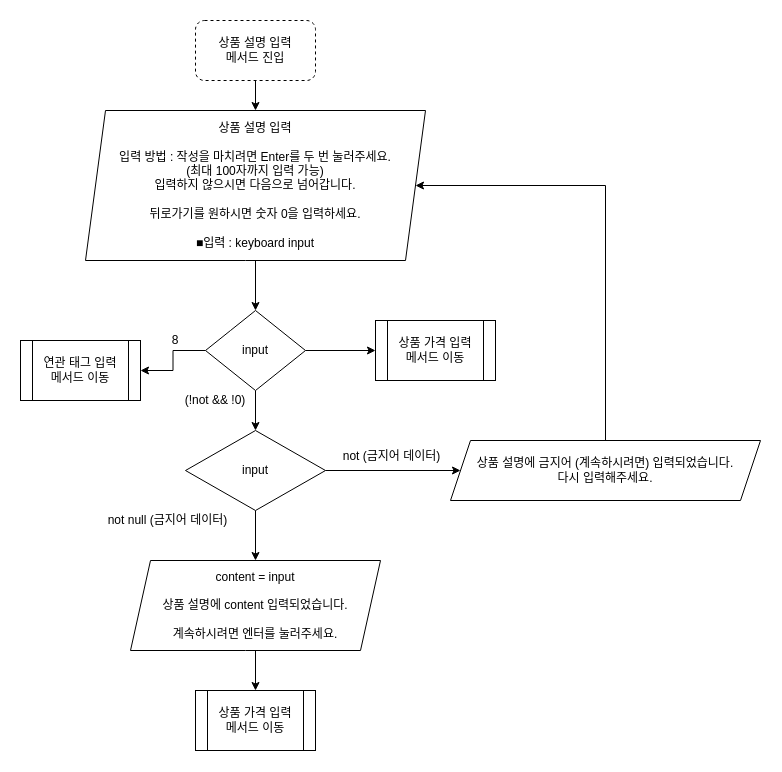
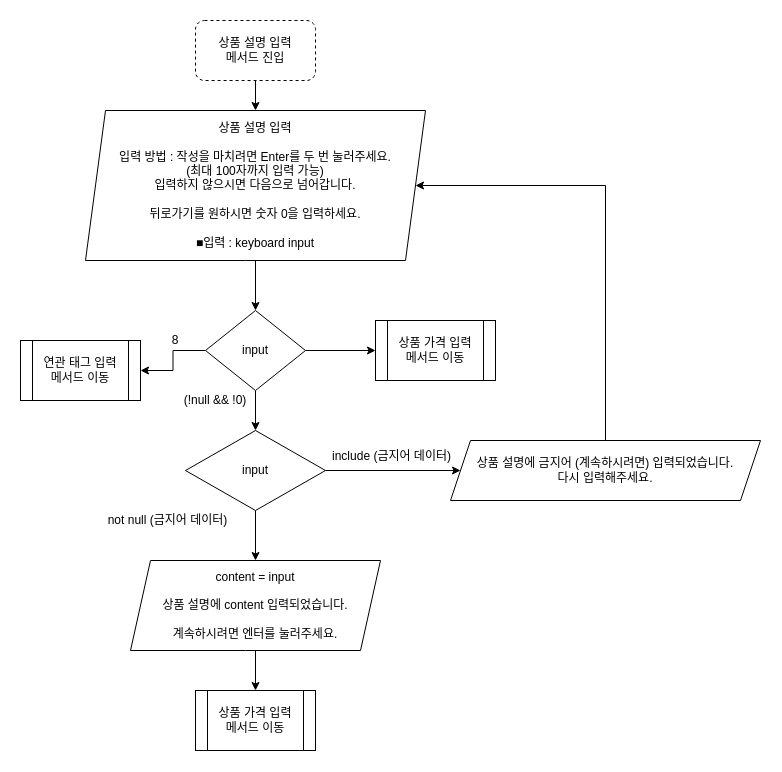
- <mxCell id="16" value="(!not &amp;amp;&amp;amp; !0)" style="text;html=1;strokeColor=none;fillColor=none;align=center;verticalAlign=middle;whiteSpace=wrap;rounded=0;" parent="1" vertex="1"><mxGeometry x="175" y="390" width="80" height="20" as="geometry" /></mxCell>
+ <mxCell id="16" value="(!null &amp;amp;&amp;amp; !0)" style="text;html=1;strokeColor=none;fillColor=none;align=center;verticalAlign=middle;whiteSpace=wrap;rounded=0;" parent="1" vertex="1"><mxGeometry x="175" y="390" width="80" height="20" as="geometry" /></mxCell>
- <mxCell id="23" value="not (금지어 데이터)" style="text;html=1;strokeColor=none;fillColor=none;align=center;verticalAlign=middle;whiteSpace=wrap;rounded=0;" vertex="1" parent="1"><mxGeometry x="324" y="446" width="135" height="20" as="geometry" /></mxCell>
+ <mxCell id="23" value="include (금지어 데이터)" style="text;html=1;strokeColor=none;fillColor=none;align=center;verticalAlign=middle;whiteSpace=wrap;rounded=0;" vertex="1" parent="1"><mxGeometry x="324" y="446" width="135" height="20" as="geometry" /></mxCell>
